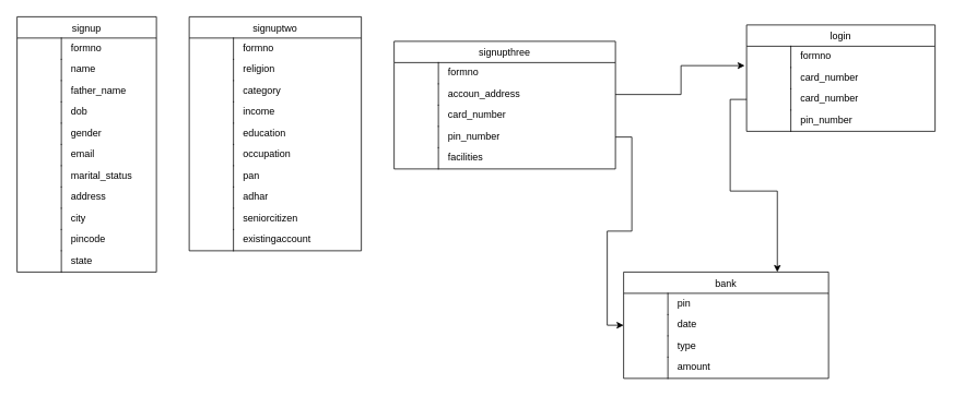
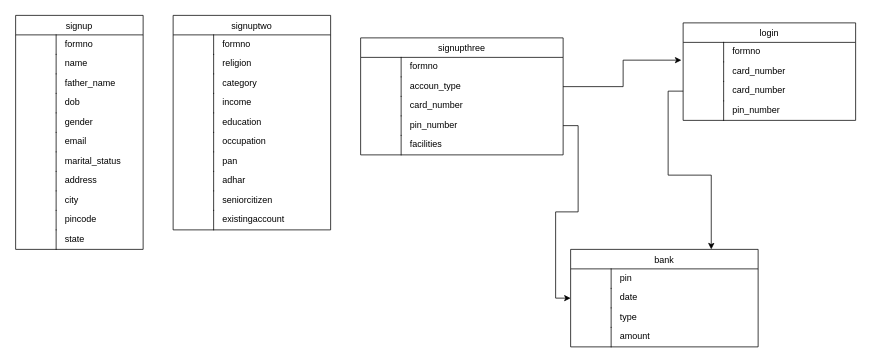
- <mxCell id="49" value="accoun_address" style="shape=partialRectangle;top=0;left=0;right=0;bottom=0;align=left;verticalAlign=top;spacingTop=-2;fillColor=none;spacingLeft=64;spacingRight=4;overflow=hidden;rotatable=0;points=[[0,0.5],[1,0.5]];portConstraint=eastwest;dropTarget=0;" vertex="1" parent="46"><mxGeometry y="52" width="270" height="26" as="geometry" /></mxCell>
+ <mxCell id="49" value="accoun_type" style="shape=partialRectangle;top=0;left=0;right=0;bottom=0;align=left;verticalAlign=top;spacingTop=-2;fillColor=none;spacingLeft=64;spacingRight=4;overflow=hidden;rotatable=0;points=[[0,0.5],[1,0.5]];portConstraint=eastwest;dropTarget=0;" vertex="1" parent="46"><mxGeometry y="52" width="270" height="26" as="geometry" /></mxCell>
